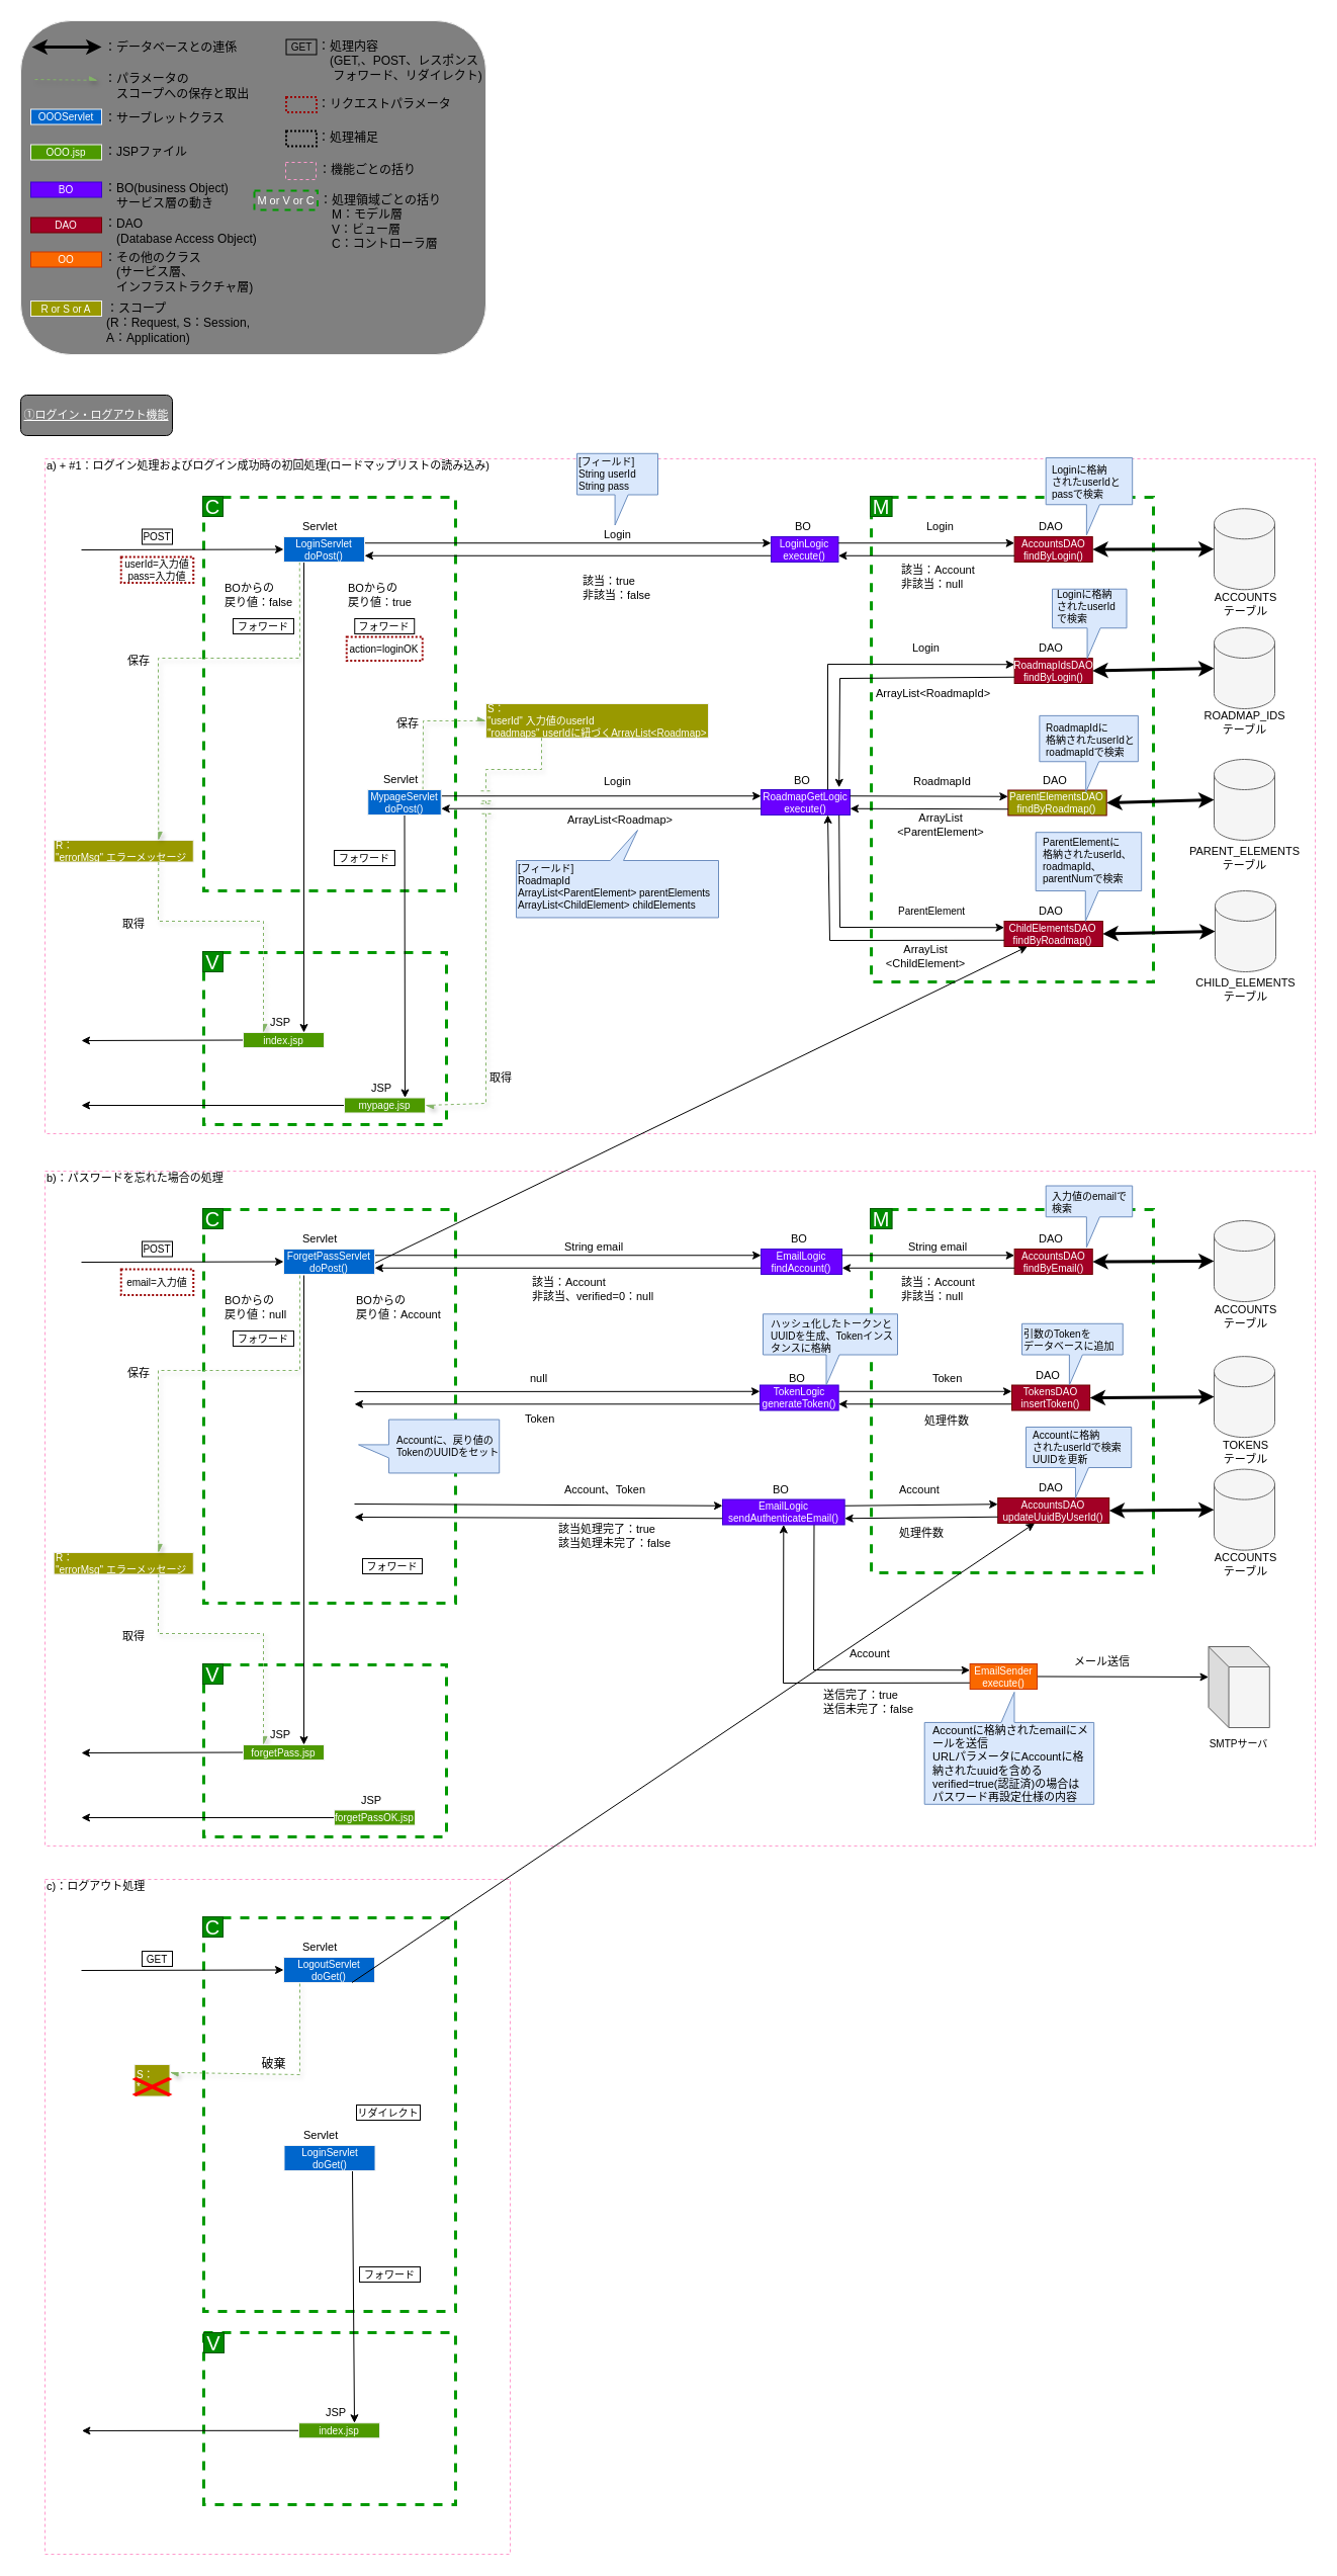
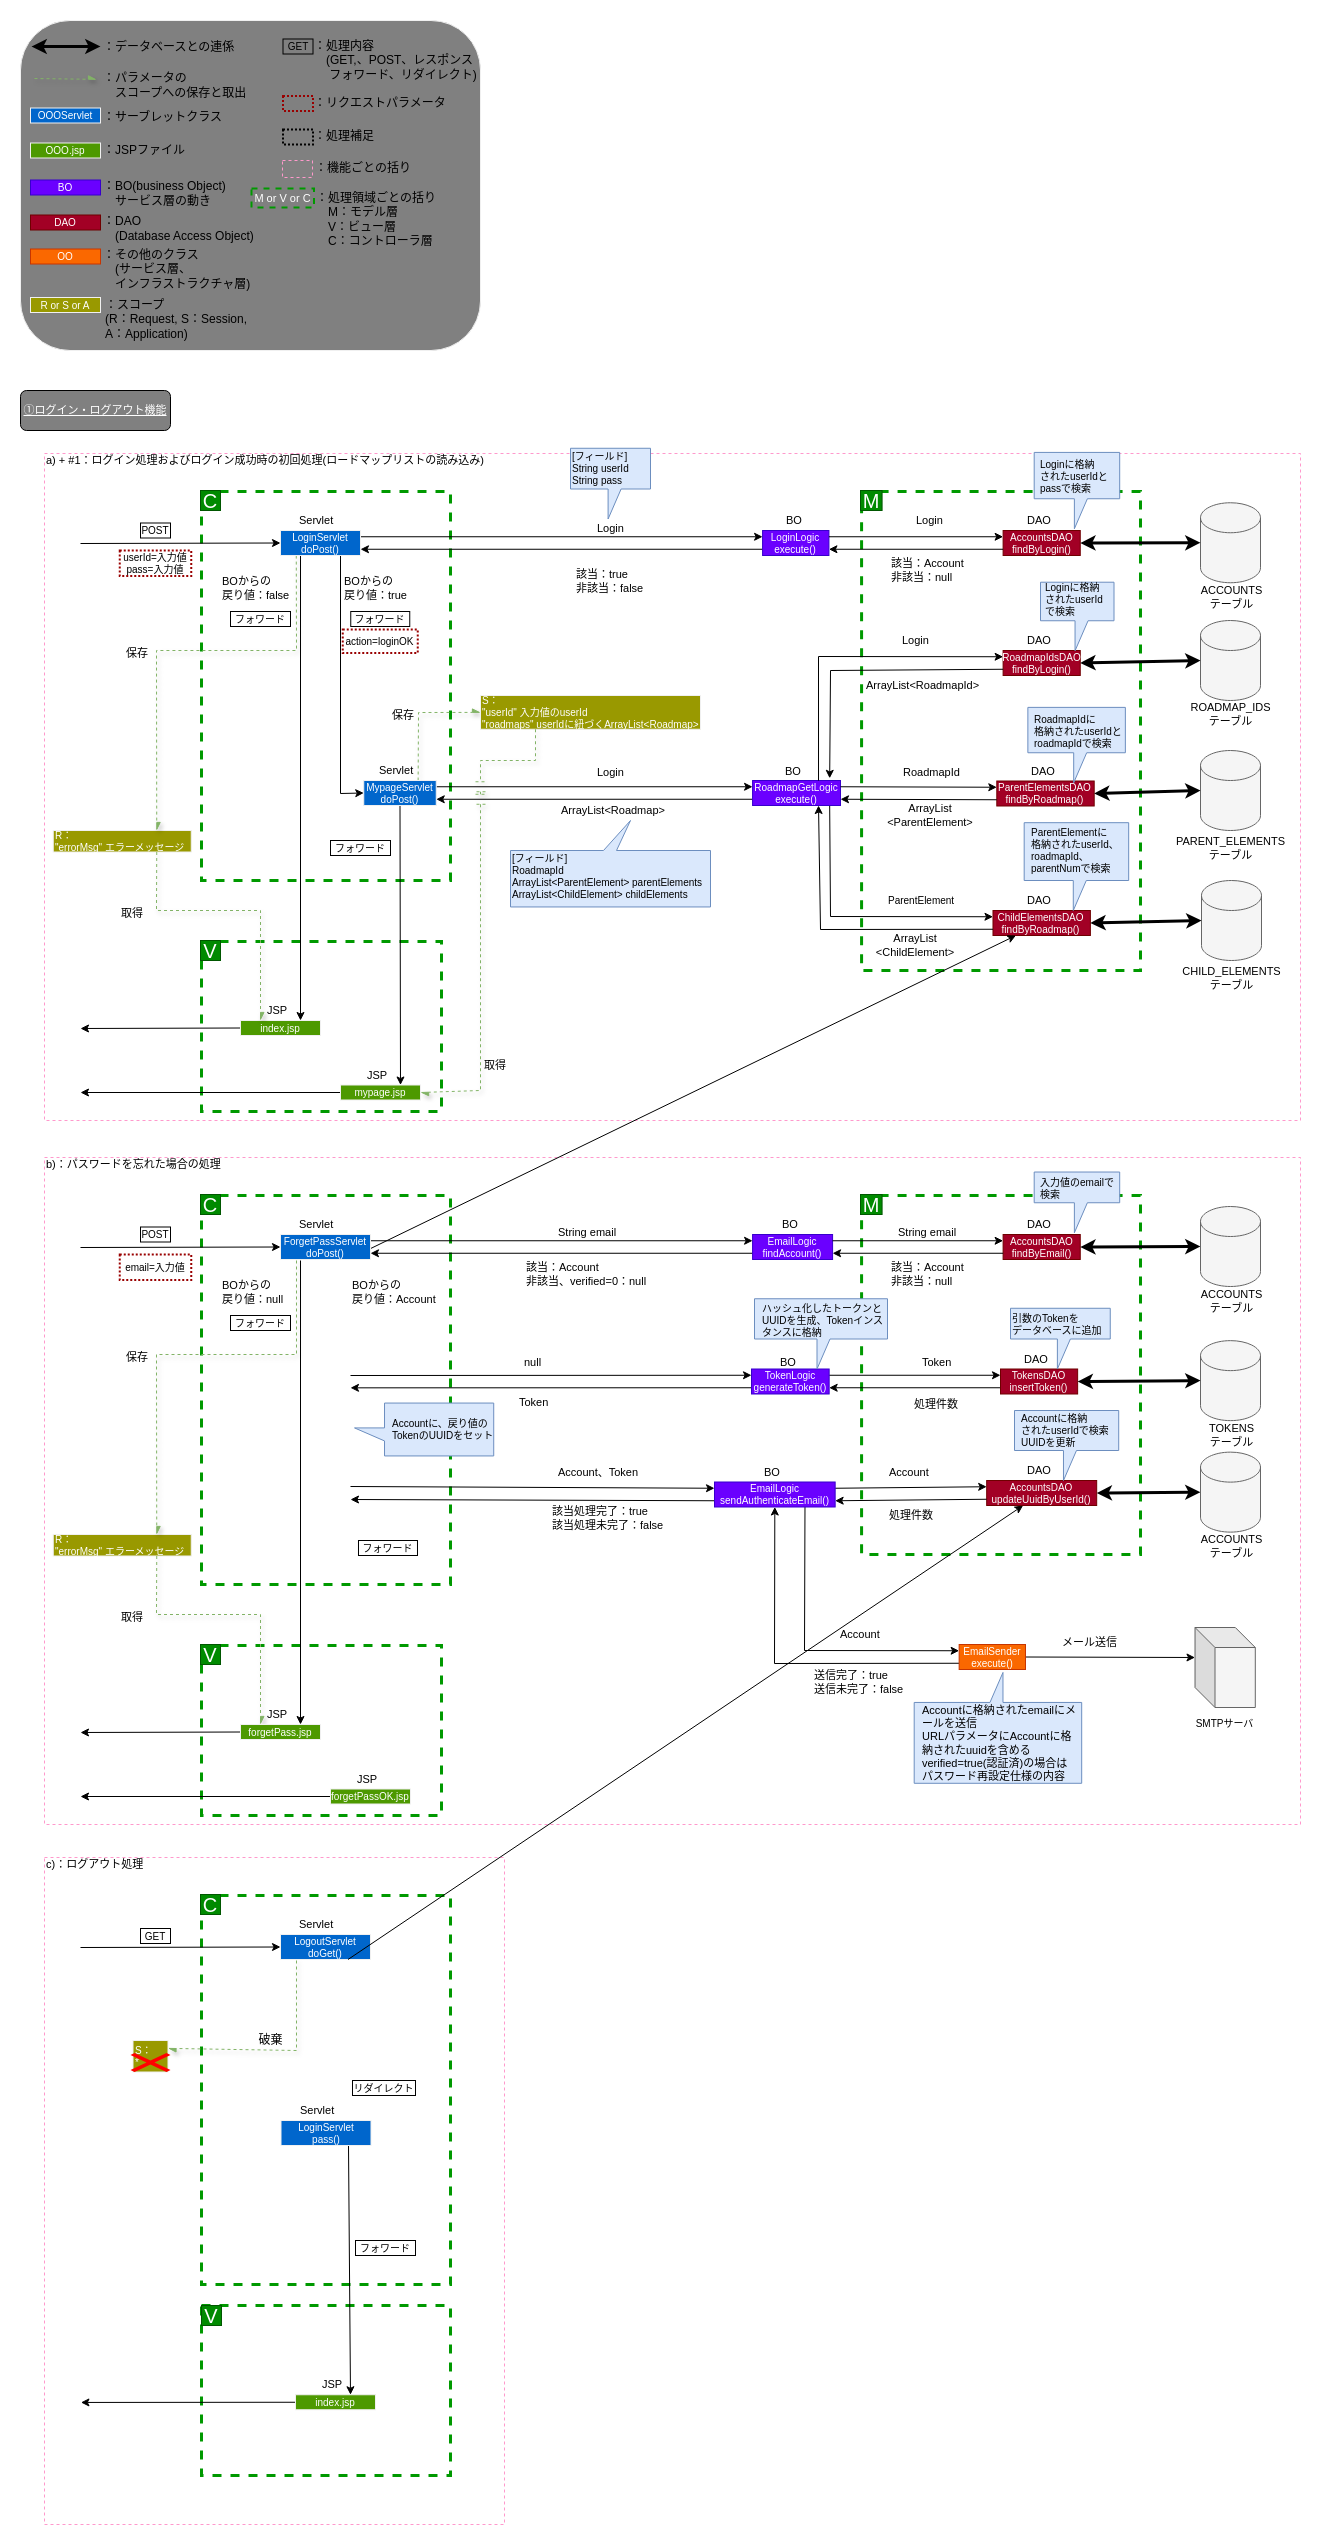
+ <mxCell id="283" style="edgeStyle=none;rounded=0;html=1;exitX=0.75;exitY=1;exitDx=0;exitDy=0;entryX=0;entryY=0.5;entryDx=0;entryDy=0;fontSize=11;fontColor=#000000;fillColor=none;" parent="28" source="288" target="291" edge="1"><mxGeometry relative="1" as="geometry"><Array as="points"><mxPoint x="340" y="793" /></Array></mxGeometry></mxCell>
- <mxCell id="154" value="ParentElementsDAO&lt;br&gt;findByRoadmap()" style="rounded=0;whiteSpace=wrap;html=1;labelBackgroundColor=none;fillStyle=auto;strokeColor=#6F0000;fontFamily=Helvetica;fontSize=10;fontColor=#ffffff;fillColor=#999900;container=0;" parent="152" vertex="1"><mxGeometry y="20" width="97.39" height="25" as="geometry" /></mxCell>
+ <mxCell id="154" value="ParentElementsDAO&lt;br&gt;findByRoadmap()" style="rounded=0;whiteSpace=wrap;html=1;labelBackgroundColor=none;fillStyle=auto;strokeColor=#6F0000;fontFamily=Helvetica;fontSize=10;fontColor=#ffffff;fillColor=#a20025;container=0;" parent="152" vertex="1"><mxGeometry y="20" width="97.39" height="25" as="geometry" /></mxCell>
- <mxCell id="74" value="&lt;span style=&quot;color: rgb(255, 255, 255);&quot;&gt;LoginServlet&lt;/span&gt;&lt;font color=&quot;#ffffff&quot;&gt;&lt;br&gt;doGet()&lt;br&gt;&lt;/font&gt;" style="rounded=0;whiteSpace=wrap;html=1;labelBackgroundColor=none;fillStyle=auto;strokeColor=#F0F0F0;fontFamily=Helvetica;fontSize=10;fontColor=#007FFF;fillColor=#0066CC;" parent="73" vertex="1"><mxGeometry y="20" width="90" height="25" as="geometry" /></mxCell>
+ <mxCell id="74" value="&lt;span style=&quot;color: rgb(255, 255, 255);&quot;&gt;LoginServlet&lt;/span&gt;&lt;font color=&quot;#ffffff&quot;&gt;&lt;br&gt;pass()&lt;br&gt;&lt;/font&gt;" style="rounded=0;whiteSpace=wrap;html=1;labelBackgroundColor=none;fillStyle=auto;strokeColor=#F0F0F0;fontFamily=Helvetica;fontSize=10;fontColor=#007FFF;fillColor=#0066CC;" parent="73" vertex="1"><mxGeometry y="20" width="90" height="25" as="geometry" /></mxCell>
